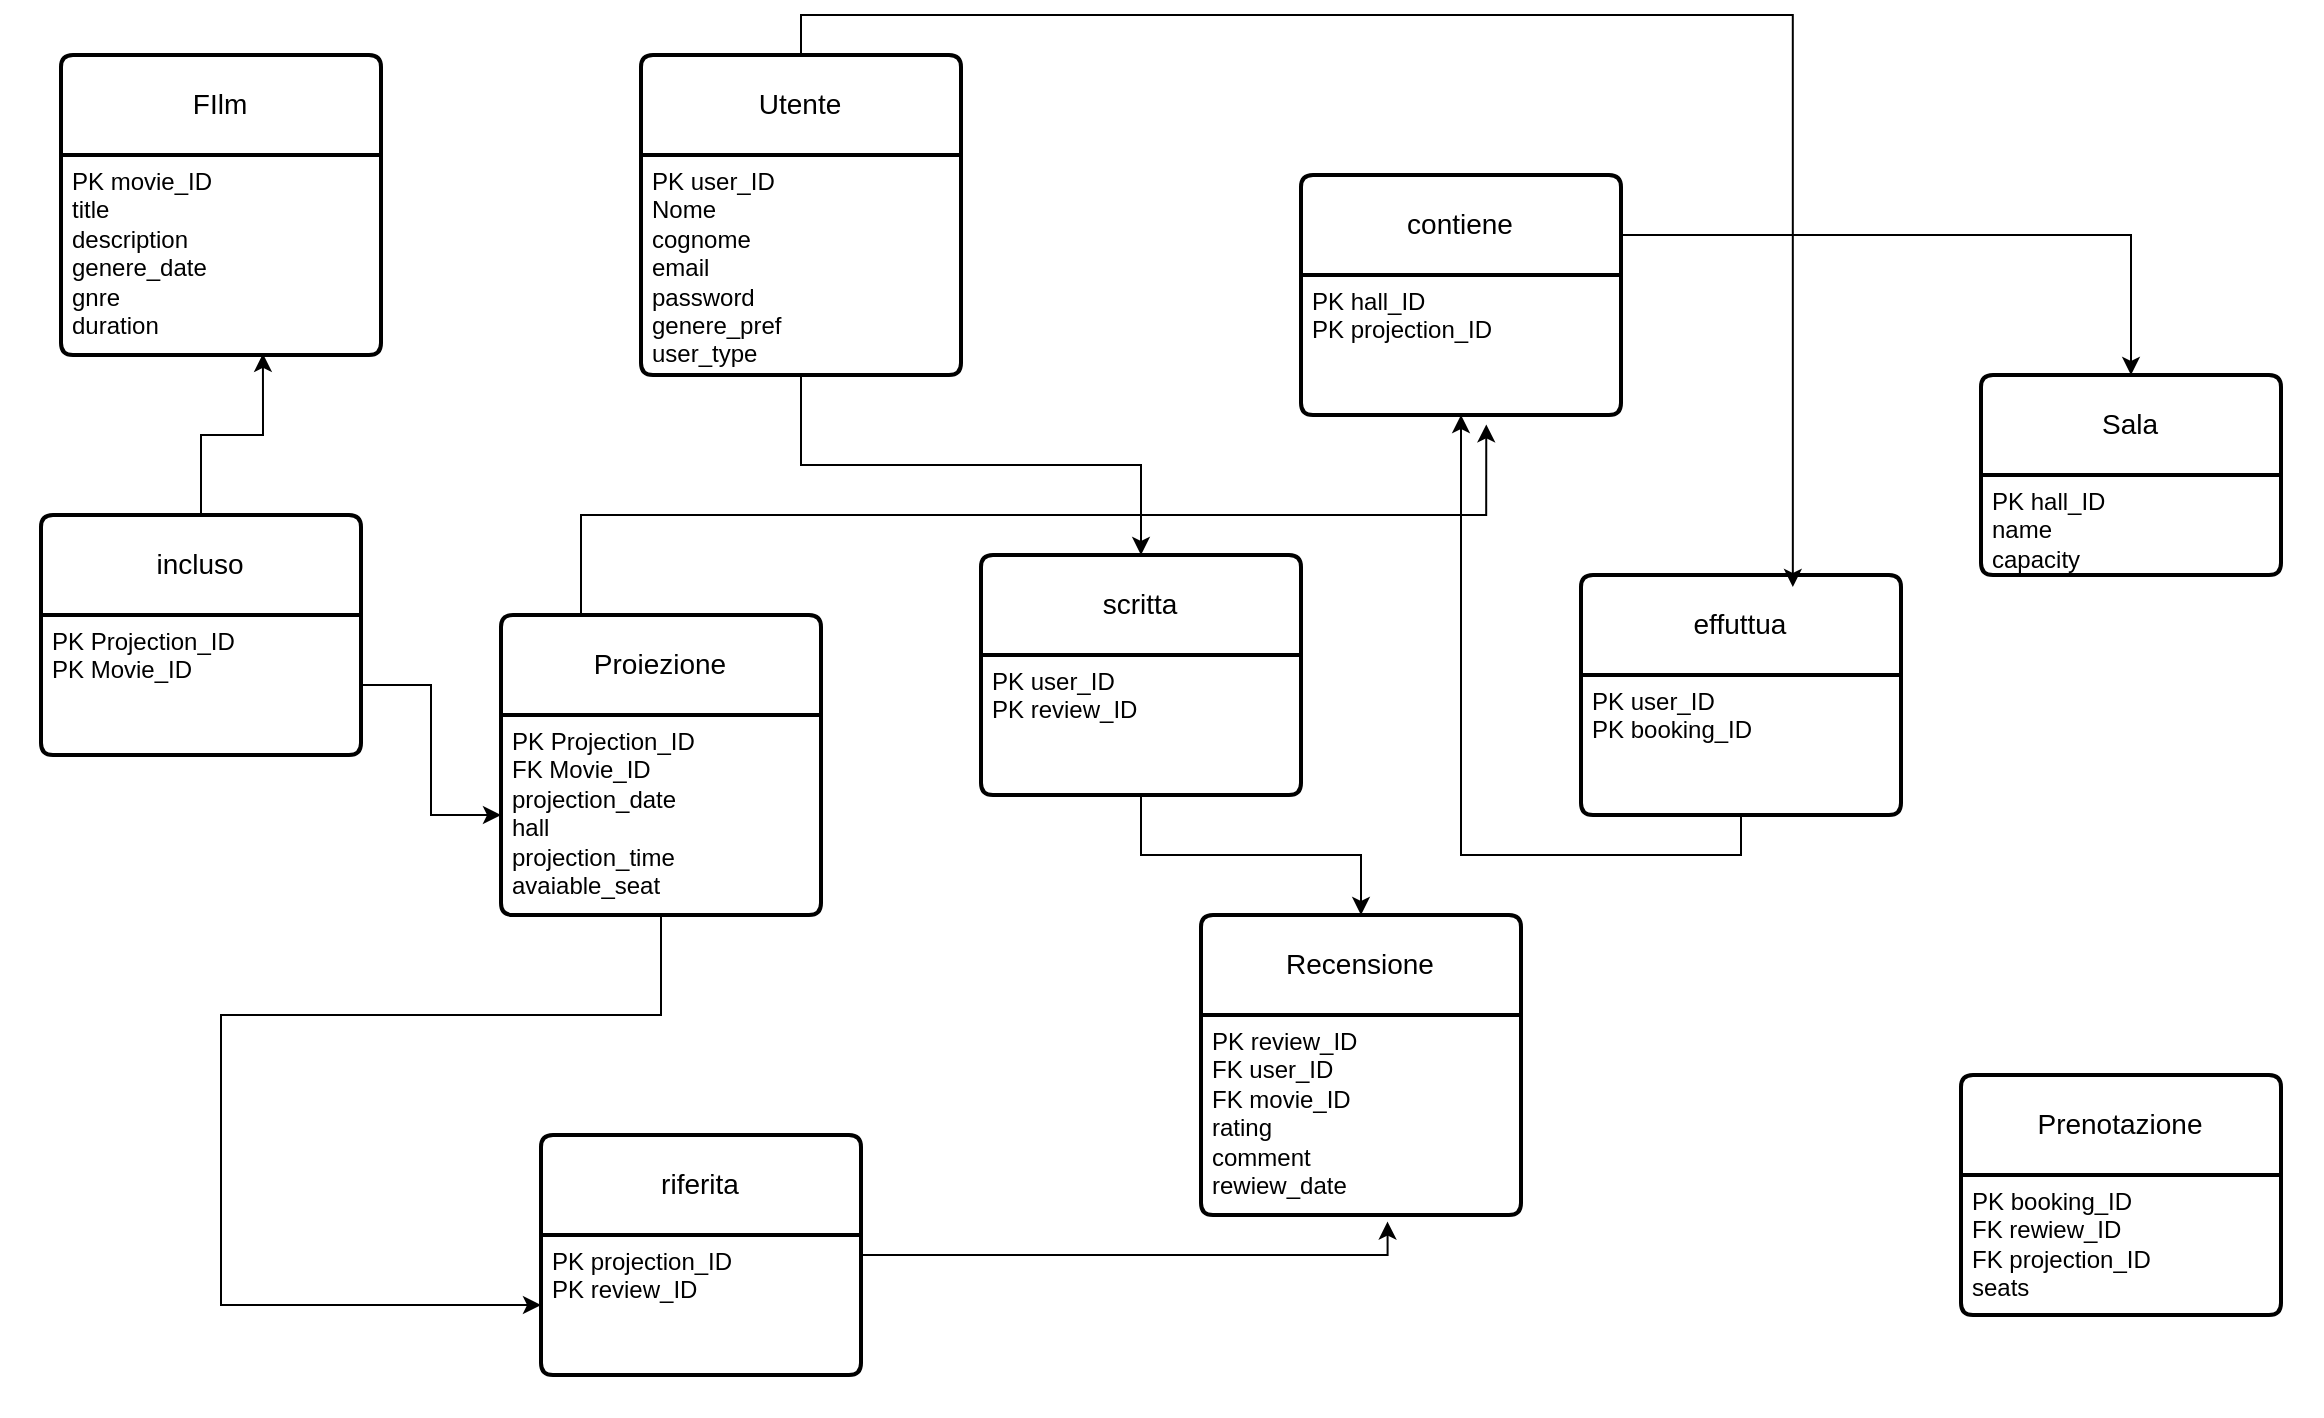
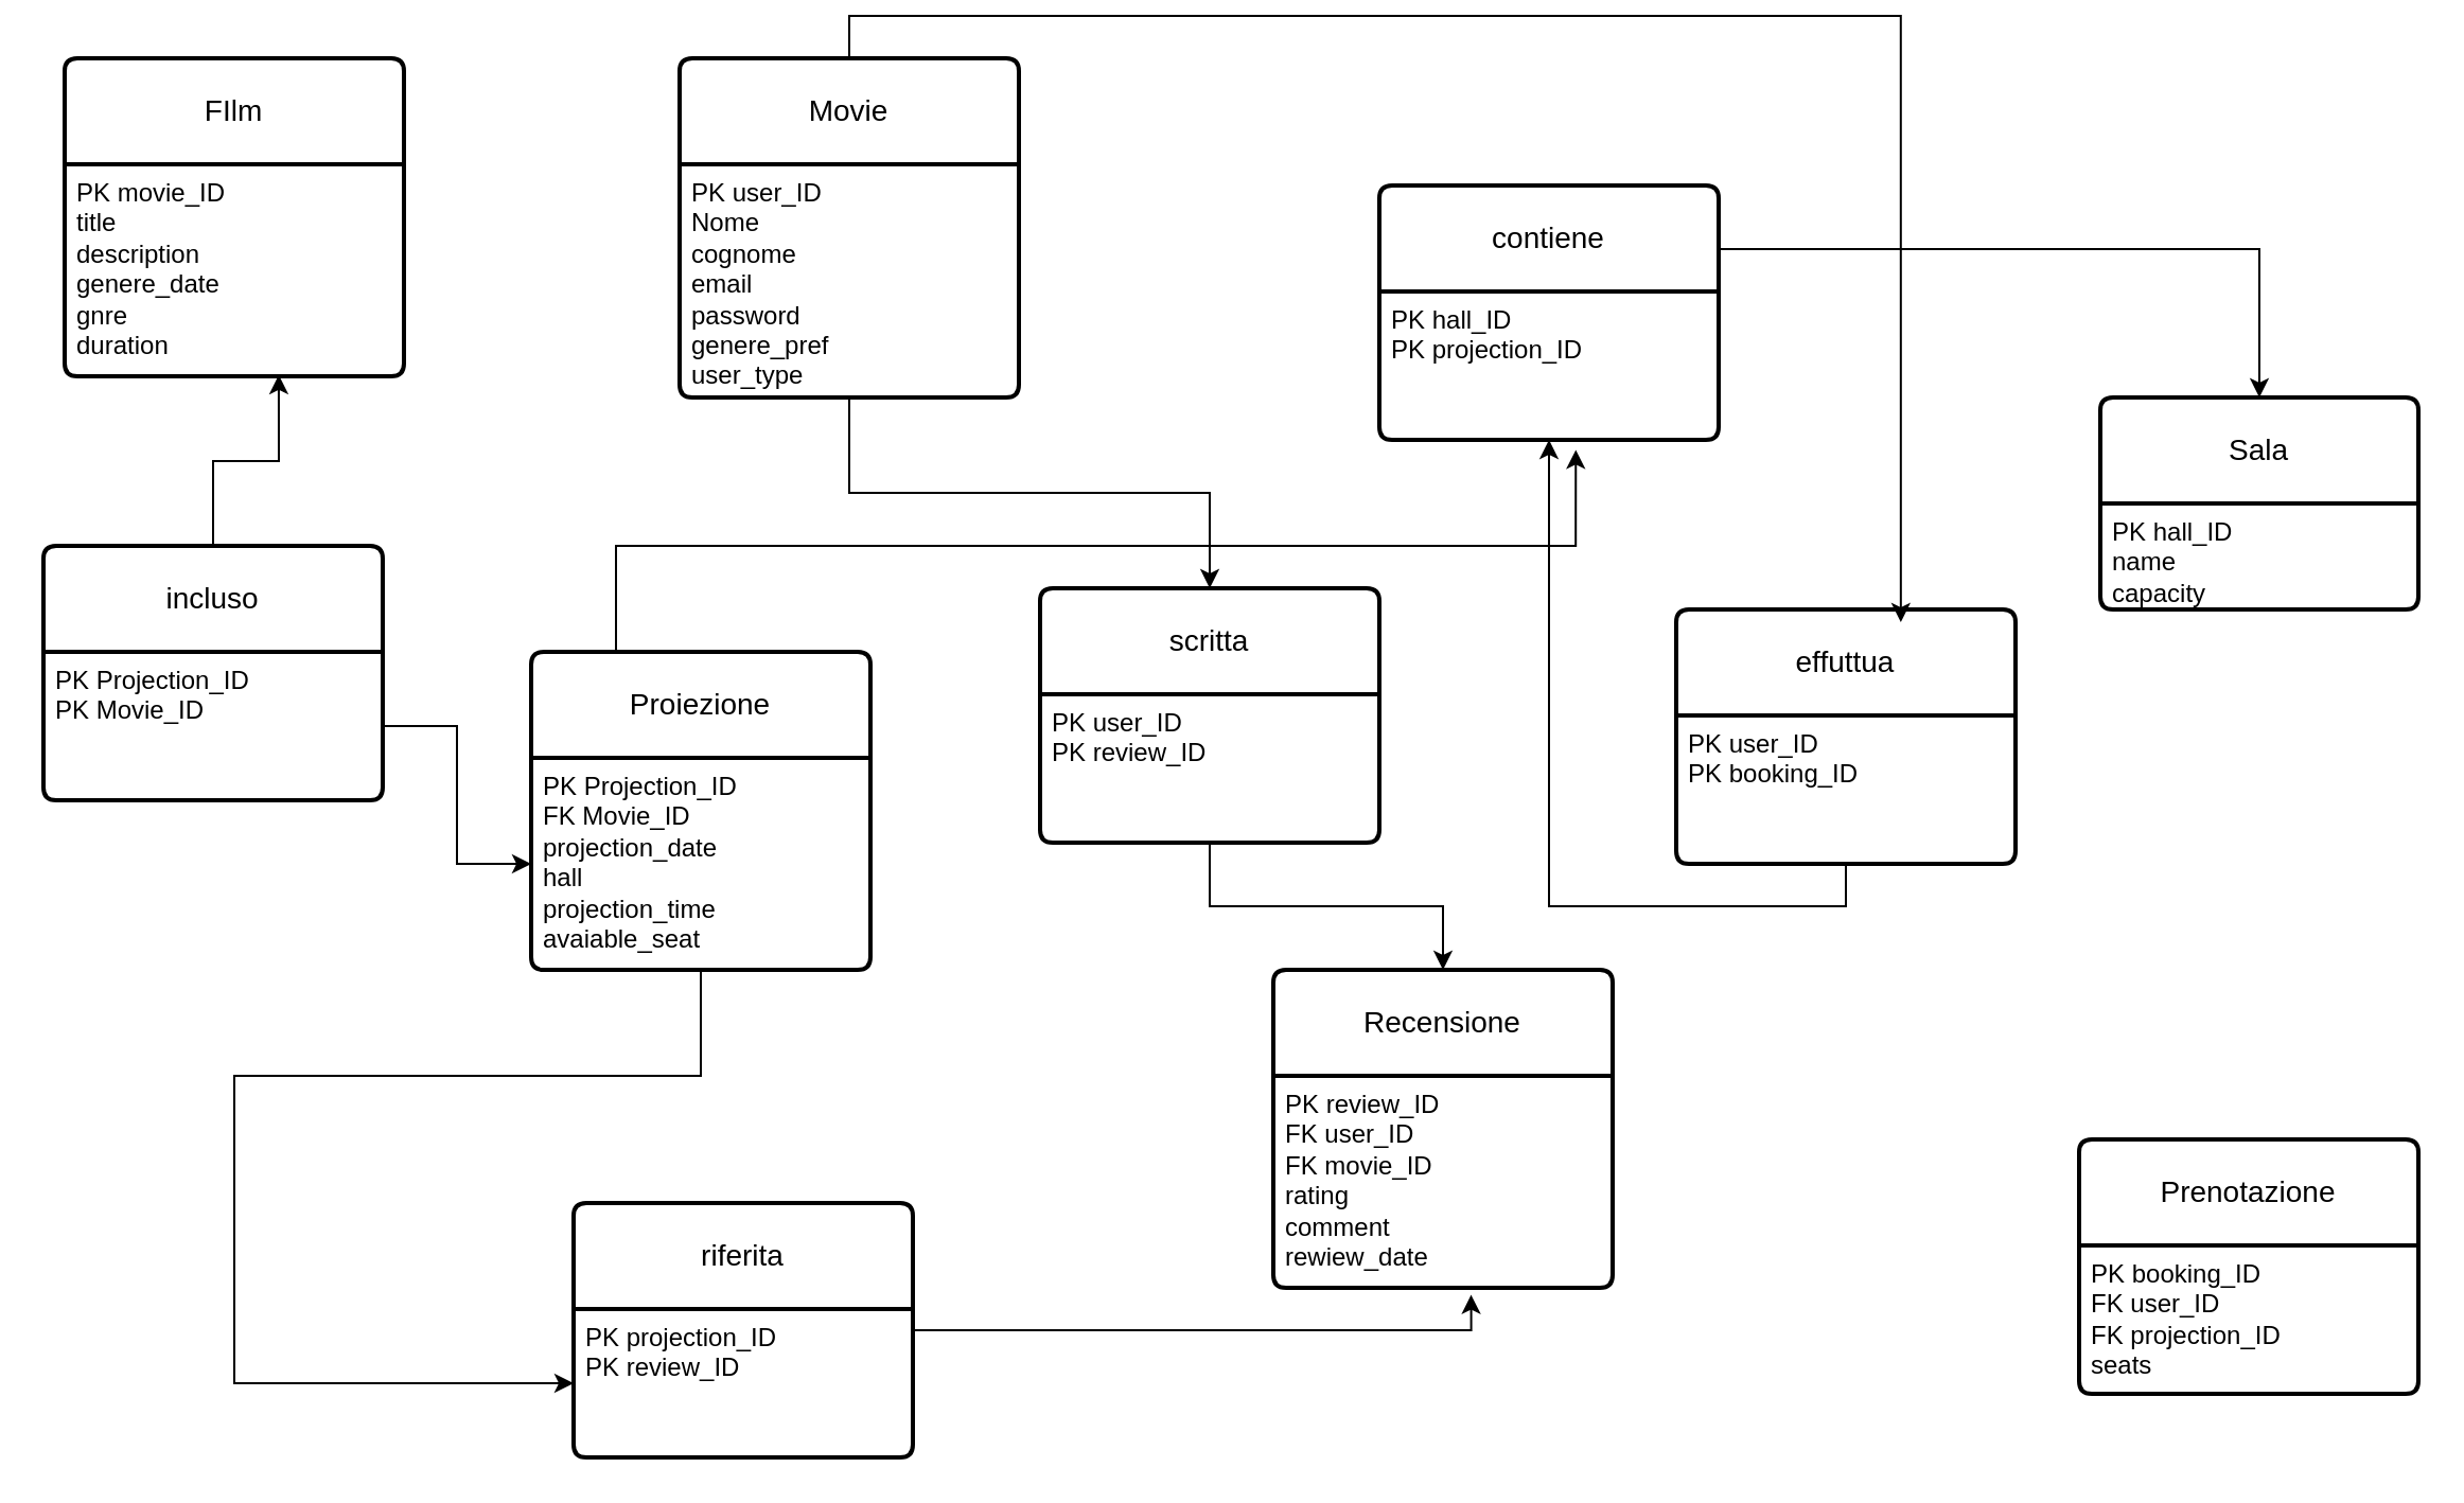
- <mxCell id="12" value="Utente" style="swimlane;childLayout=stackLayout;horizontal=1;startSize=50;horizontalStack=0;rounded=1;fontSize=14;fontStyle=0;strokeWidth=2;resizeParent=0;resizeLast=1;shadow=0;dashed=0;align=center;arcSize=4;whiteSpace=wrap;html=1;" vertex="1" parent="1"><mxGeometry x="320" y="20" width="160" height="160" as="geometry" /></mxCell>
+ <mxCell id="12" value="Movie" style="swimlane;childLayout=stackLayout;horizontal=1;startSize=50;horizontalStack=0;rounded=1;fontSize=14;fontStyle=0;strokeWidth=2;resizeParent=0;resizeLast=1;shadow=0;dashed=0;align=center;arcSize=4;whiteSpace=wrap;html=1;" vertex="1" parent="1"><mxGeometry x="320" y="20" width="160" height="160" as="geometry" /></mxCell>
- <mxCell id="3" value="PK booking_ID&lt;div&gt;FK rewiew_ID&lt;/div&gt;&lt;div&gt;FK projection_ID&lt;/div&gt;&lt;div&gt;seats&lt;/div&gt;" style="align=left;strokeColor=none;fillColor=none;spacingLeft=4;fontSize=12;verticalAlign=top;resizable=0;rotatable=0;part=1;html=1;" vertex="1" parent="2"><mxGeometry y="50" width="160" height="70" as="geometry" /></mxCell>
+ <mxCell id="3" value="PK booking_ID&lt;div&gt;FK user_ID&lt;/div&gt;&lt;div&gt;FK projection_ID&lt;/div&gt;&lt;div&gt;seats&lt;/div&gt;" style="align=left;strokeColor=none;fillColor=none;spacingLeft=4;fontSize=12;verticalAlign=top;resizable=0;rotatable=0;part=1;html=1;" vertex="1" parent="2"><mxGeometry y="50" width="160" height="70" as="geometry" /></mxCell>
